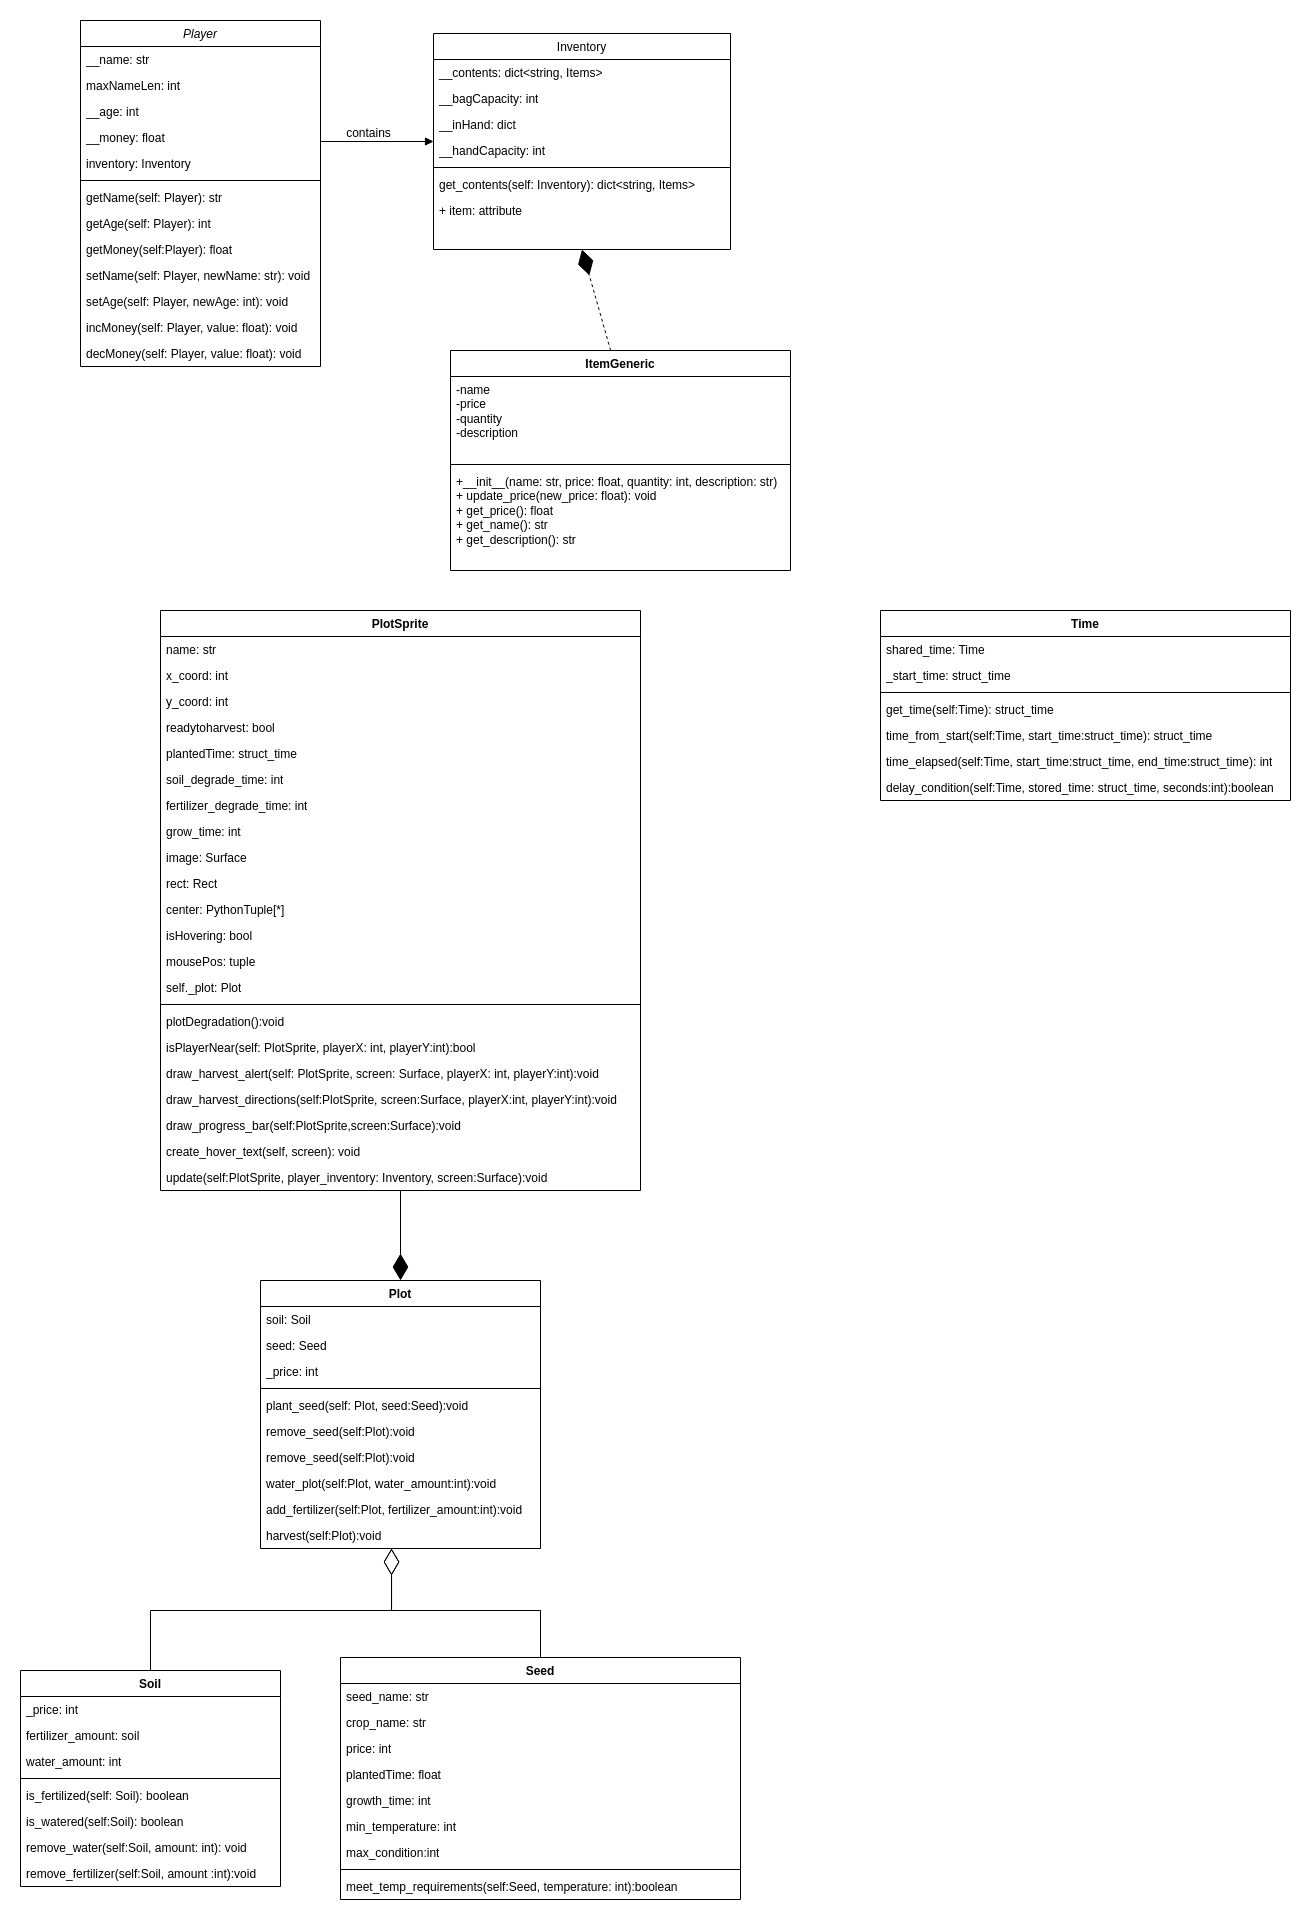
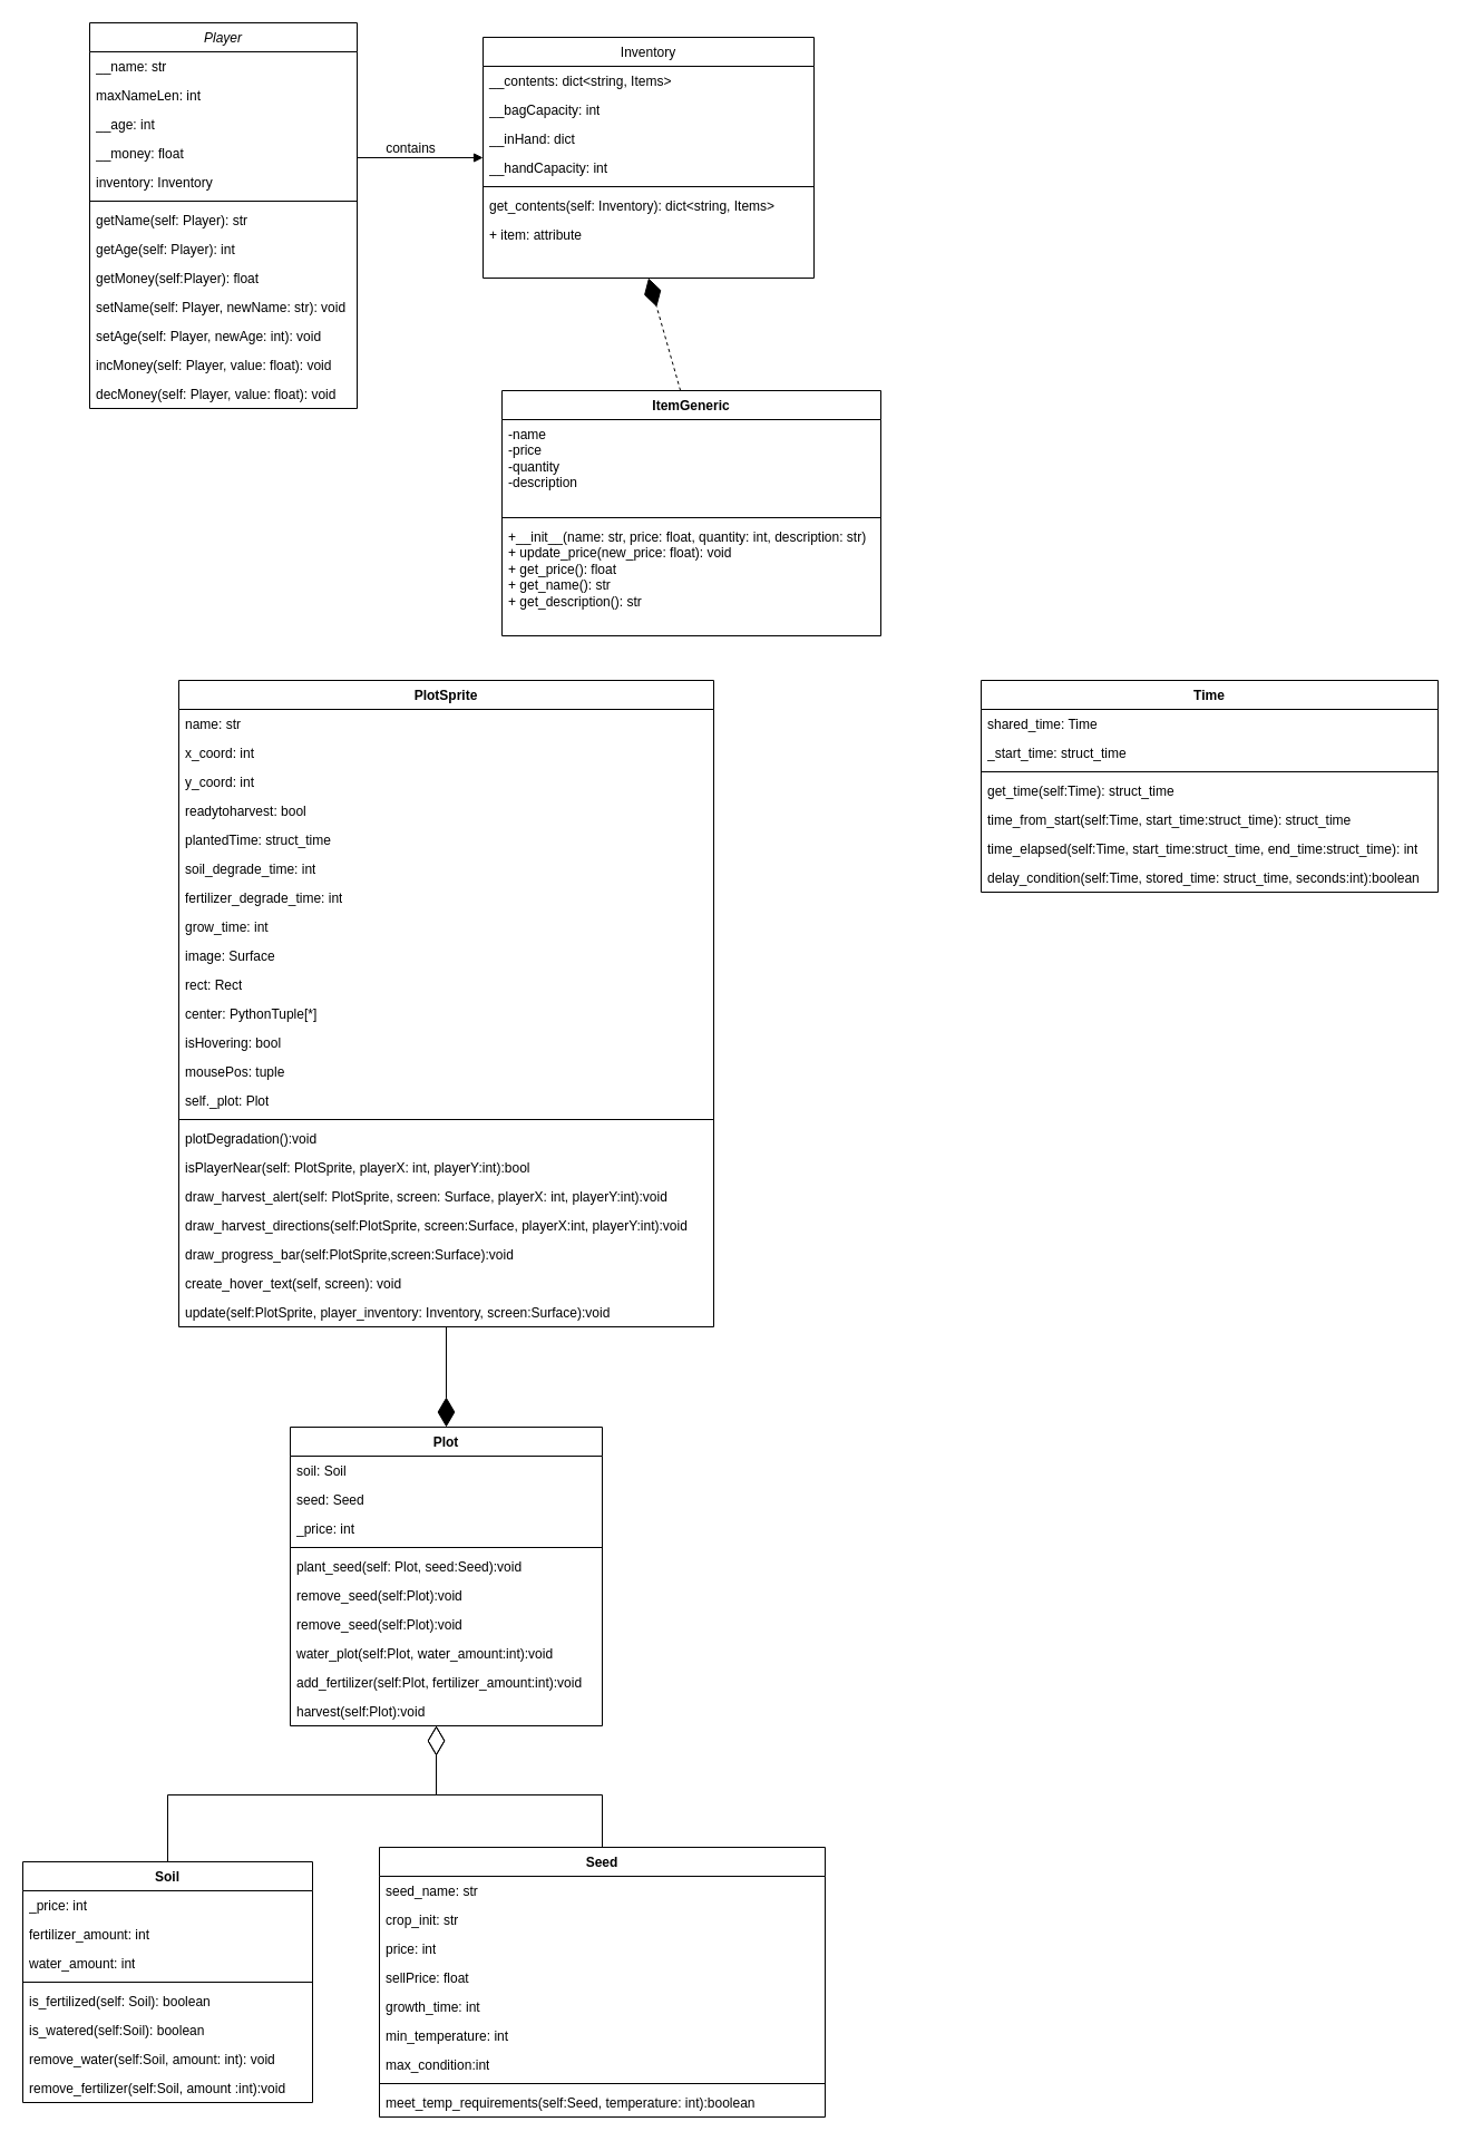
- <mxCell id="44" value="crop_name: str" style="text;strokeColor=none;fillColor=none;align=left;verticalAlign=top;spacingLeft=4;spacingRight=4;overflow=hidden;rotatable=0;points=[[0,0.5],[1,0.5]];portConstraint=eastwest;whiteSpace=wrap;html=1;" vertex="1" parent="42"><mxGeometry y="52" width="400" height="26" as="geometry" /></mxCell>
+ <mxCell id="44" value="crop_init: str" style="text;strokeColor=none;fillColor=none;align=left;verticalAlign=top;spacingLeft=4;spacingRight=4;overflow=hidden;rotatable=0;points=[[0,0.5],[1,0.5]];portConstraint=eastwest;whiteSpace=wrap;html=1;" vertex="1" parent="42"><mxGeometry y="52" width="400" height="26" as="geometry" /></mxCell>
- <mxCell id="35" value="fertilizer_amount: soil" style="text;strokeColor=none;fillColor=none;align=left;verticalAlign=top;spacingLeft=4;spacingRight=4;overflow=hidden;rotatable=0;points=[[0,0.5],[1,0.5]];portConstraint=eastwest;whiteSpace=wrap;html=1;" vertex="1" parent="33"><mxGeometry y="52" width="260" height="26" as="geometry" /></mxCell>
+ <mxCell id="35" value="fertilizer_amount: int" style="text;strokeColor=none;fillColor=none;align=left;verticalAlign=top;spacingLeft=4;spacingRight=4;overflow=hidden;rotatable=0;points=[[0,0.5],[1,0.5]];portConstraint=eastwest;whiteSpace=wrap;html=1;" vertex="1" parent="33"><mxGeometry y="52" width="260" height="26" as="geometry" /></mxCell>
- <mxCell id="46" value="plantedTime: float" style="text;strokeColor=none;fillColor=none;align=left;verticalAlign=top;spacingLeft=4;spacingRight=4;overflow=hidden;rotatable=0;points=[[0,0.5],[1,0.5]];portConstraint=eastwest;whiteSpace=wrap;html=1;" vertex="1" parent="42"><mxGeometry y="104" width="400" height="26" as="geometry" /></mxCell>
+ <mxCell id="46" value="sellPrice: float" style="text;strokeColor=none;fillColor=none;align=left;verticalAlign=top;spacingLeft=4;spacingRight=4;overflow=hidden;rotatable=0;points=[[0,0.5],[1,0.5]];portConstraint=eastwest;whiteSpace=wrap;html=1;" vertex="1" parent="42"><mxGeometry y="104" width="400" height="26" as="geometry" /></mxCell>
